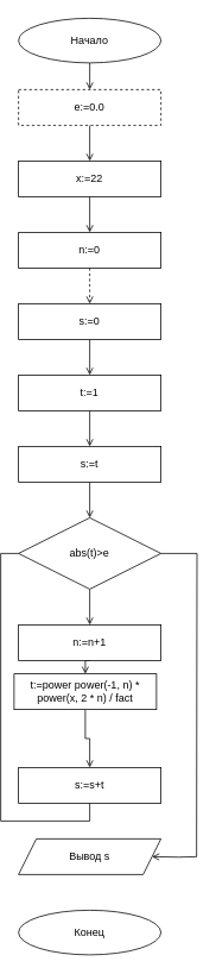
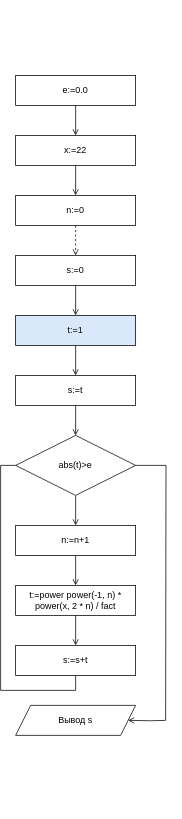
- <mxCell id="3" value="Начало" style="ellipse;whiteSpace=wrap;html=1;" parent="1" vertex="1"><mxGeometry x="20" width="160" height="50" as="geometry" y="20" /></mxCell>
- <mxCell id="2" style="edgeStyle=orthogonalEdgeStyle;rounded=0;orthogonalLoop=1;jettySize=auto;html=1;exitX=0.5;exitY=1;exitDx=0;exitDy=0;entryX=0.5;entryY=0;entryDx=0;entryDy=0;endArrow=open;endFill=0;" parent="1" source="3" target="5" edge="1"><mxGeometry relative="1" as="geometry" /></mxCell>
- <mxCell id="5" value="e:=0.0" style="rounded=0;whiteSpace=wrap;html=1;dashed=1;" parent="1" vertex="1"><mxGeometry x="20" y="100" width="160" height="40" as="geometry" /></mxCell>
+ <mxCell id="5" value="e:=0.0" style="rounded=0;whiteSpace=wrap;html=1;" parent="1" vertex="1"><mxGeometry x="20" y="100" width="160" height="40" as="geometry" /></mxCell>
- <mxCell id="13" value="t:=1" style="rounded=0;whiteSpace=wrap;html=1;" parent="1" vertex="1"><mxGeometry x="20" y="420" width="160" height="40" as="geometry" /></mxCell>
+ <mxCell id="13" value="t:=1" style="rounded=0;whiteSpace=wrap;html=1;fillColor=#dae8fc;" parent="1" vertex="1"><mxGeometry x="20" y="420" width="160" height="40" as="geometry" /></mxCell>
- <mxCell id="23" value="t:=power power(-1, n) * power(x, 2 * n) / fact" style="rounded=0;whiteSpace=wrap;html=1;" parent="1" vertex="1"><mxGeometry x="15" y="755" width="160" height="40" as="geometry" /></mxCell>
+ <mxCell id="23" value="t:=power power(-1, n) * power(x, 2 * n) / fact" style="rounded=0;whiteSpace=wrap;html=1;" parent="1" vertex="1"><mxGeometry x="20" y="780" width="160" height="40" as="geometry" /></mxCell>
- <mxCell id="27" value="Конец" style="ellipse;whiteSpace=wrap;html=1;" parent="1" vertex="1"><mxGeometry x="20" y="1020" width="160" height="50" as="geometry" /></mxCell>
